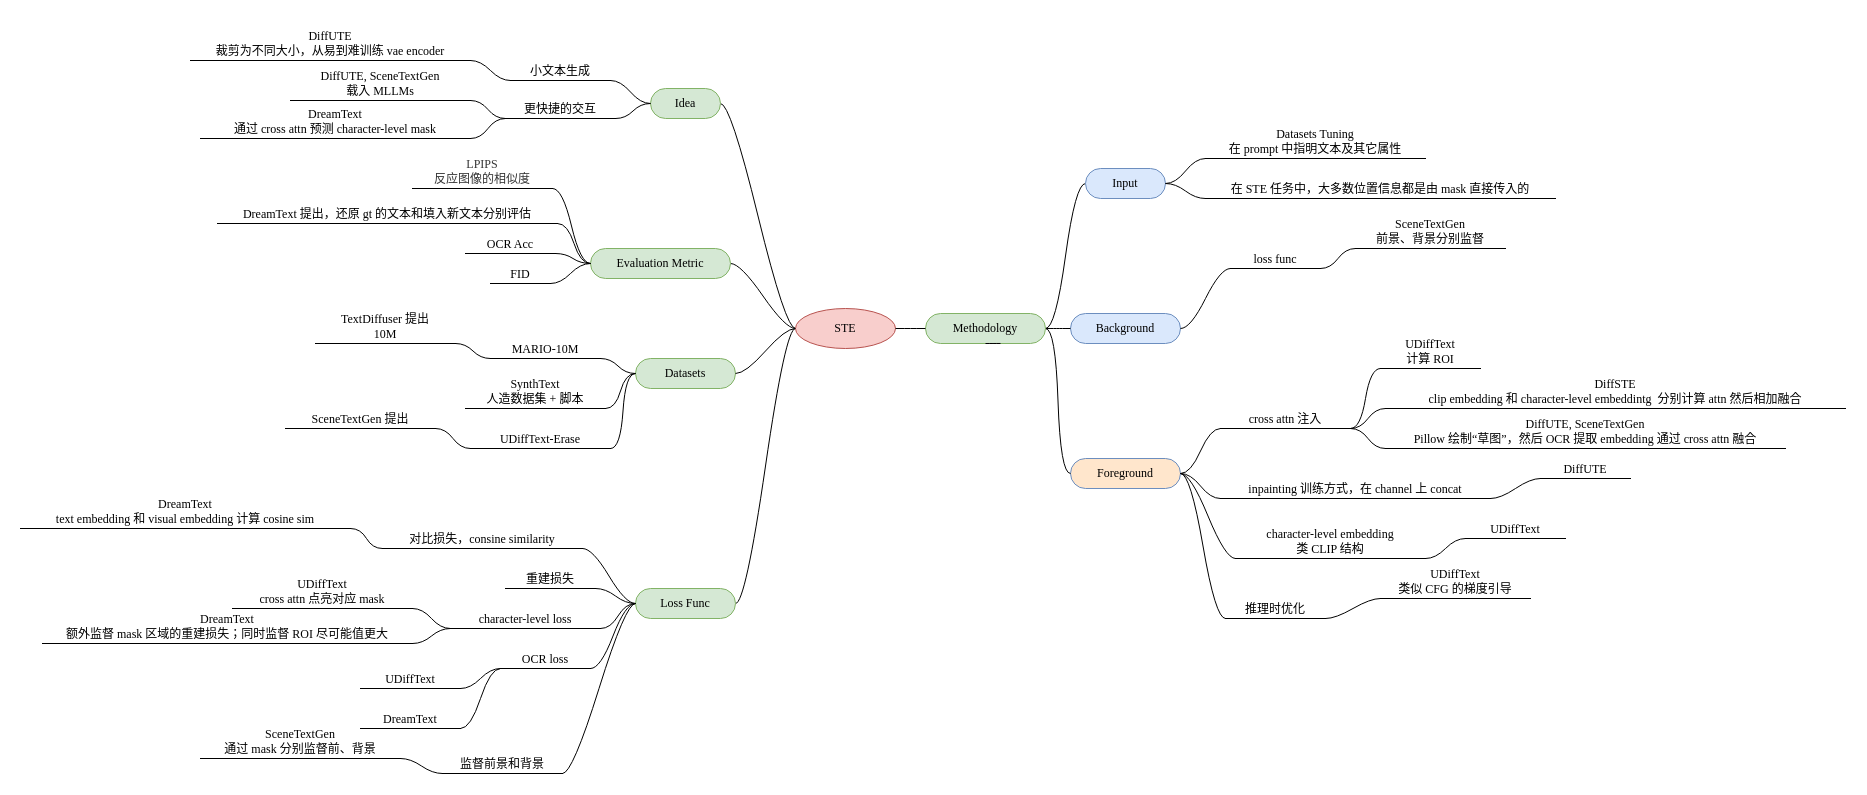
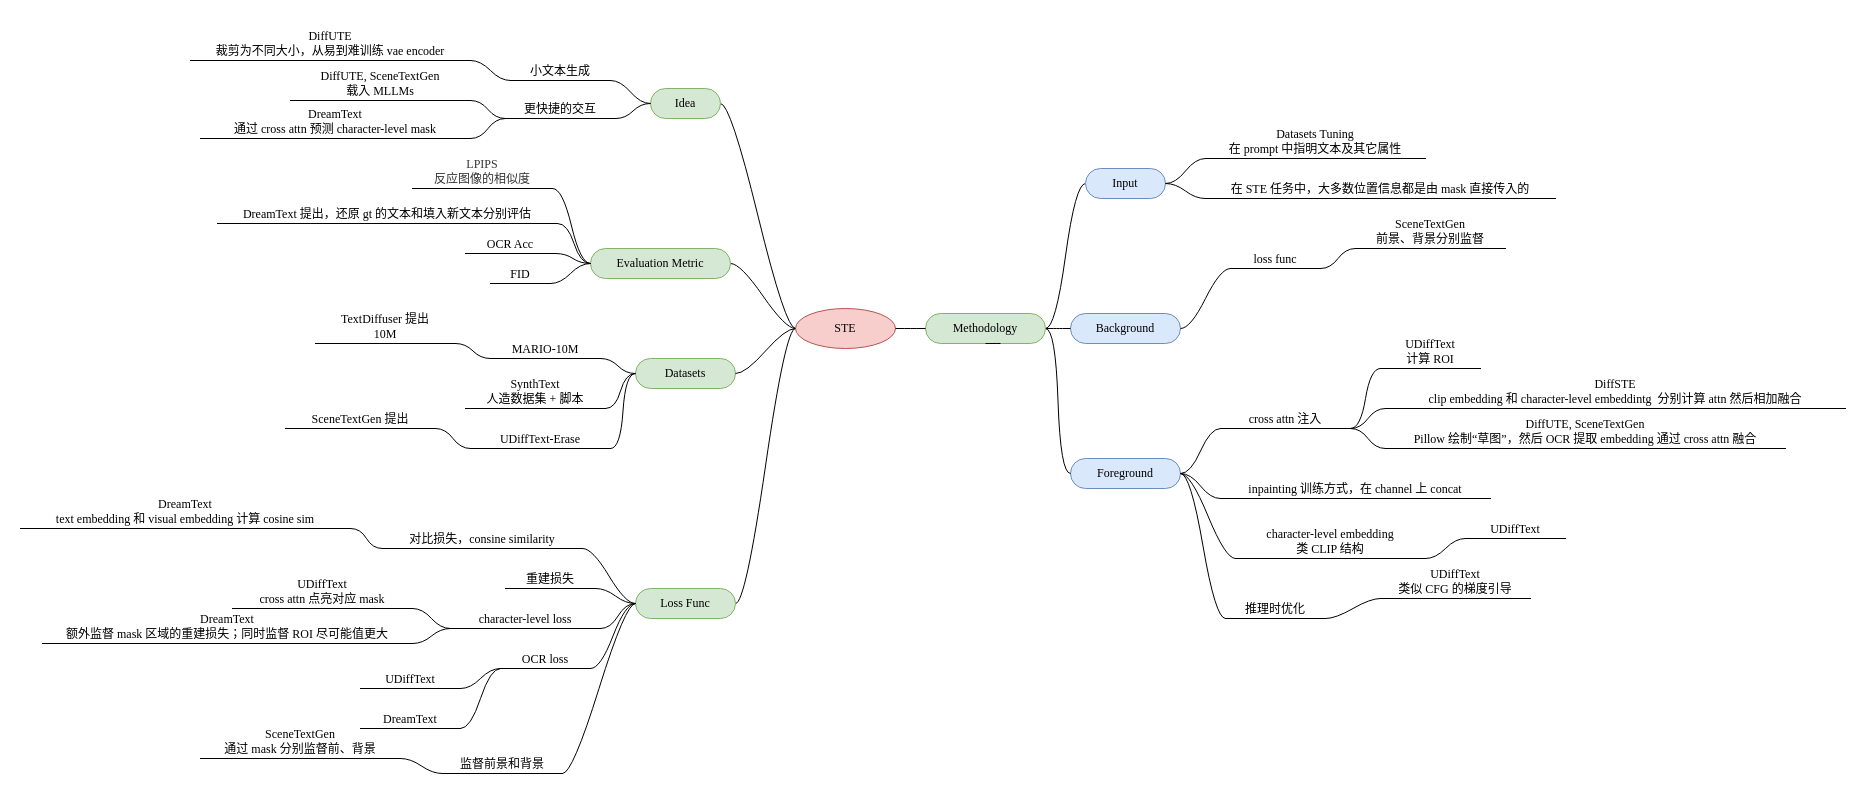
- <mxCell id="40" value="DiffUTE" style="whiteSpace=wrap;html=1;shape=partialRectangle;top=0;left=0;bottom=1;right=0;points=[[0,1],[1,1]];fillColor=none;align=center;verticalAlign=bottom;routingCenterY=0.5;snapToPoint=1;recursiveResize=0;autosize=1;treeFolding=1;treeMoving=1;newEdgeStyle={&quot;edgeStyle&quot;:&quot;entityRelationEdgeStyle&quot;,&quot;startArrow&quot;:&quot;none&quot;,&quot;endArrow&quot;:&quot;none&quot;,&quot;segment&quot;:10,&quot;curved&quot;:1,&quot;sourcePerimeterSpacing&quot;:0,&quot;targetPerimeterSpacing&quot;:0};fontFamily=Comic Sans MS;" vertex="1" parent="1"><mxGeometry x="1540" y="448" width="90" height="30" as="geometry" /></mxCell>
- <mxCell id="7" value="Foreground" style="whiteSpace=wrap;html=1;rounded=1;arcSize=50;align=center;verticalAlign=middle;strokeWidth=1;autosize=1;spacing=4;treeFolding=1;treeMoving=1;newEdgeStyle={&quot;edgeStyle&quot;:&quot;entityRelationEdgeStyle&quot;,&quot;startArrow&quot;:&quot;none&quot;,&quot;endArrow&quot;:&quot;none&quot;,&quot;segment&quot;:10,&quot;curved&quot;:1,&quot;sourcePerimeterSpacing&quot;:0,&quot;targetPerimeterSpacing&quot;:0};fillColor=#ffe6cc;strokeColor=#6c8ebf;fontFamily=Comic Sans MS;" vertex="1" parent="1"><mxGeometry x="1070" y="458" width="110" height="30" as="geometry" /></mxCell>
+ <mxCell id="7" value="Foreground" style="whiteSpace=wrap;html=1;rounded=1;arcSize=50;align=center;verticalAlign=middle;strokeWidth=1;autosize=1;spacing=4;treeFolding=1;treeMoving=1;newEdgeStyle={&quot;edgeStyle&quot;:&quot;entityRelationEdgeStyle&quot;,&quot;startArrow&quot;:&quot;none&quot;,&quot;endArrow&quot;:&quot;none&quot;,&quot;segment&quot;:10,&quot;curved&quot;:1,&quot;sourcePerimeterSpacing&quot;:0,&quot;targetPerimeterSpacing&quot;:0};fillColor=#dae8fc;strokeColor=#6c8ebf;fontFamily=Comic Sans MS;" vertex="1" parent="1"><mxGeometry x="1070" y="458" width="110" height="30" as="geometry" /></mxCell>
- <mxCell id="41" value="" style="edgeStyle=entityRelationEdgeStyle;startArrow=none;endArrow=none;segment=10;curved=1;sourcePerimeterSpacing=0;targetPerimeterSpacing=0;rounded=0;fontFamily=Comic Sans MS;" edge="1" target="40" parent="1" source="38"><mxGeometry x="925" y="385" width="80" height="20" as="geometry" /></mxCell>
